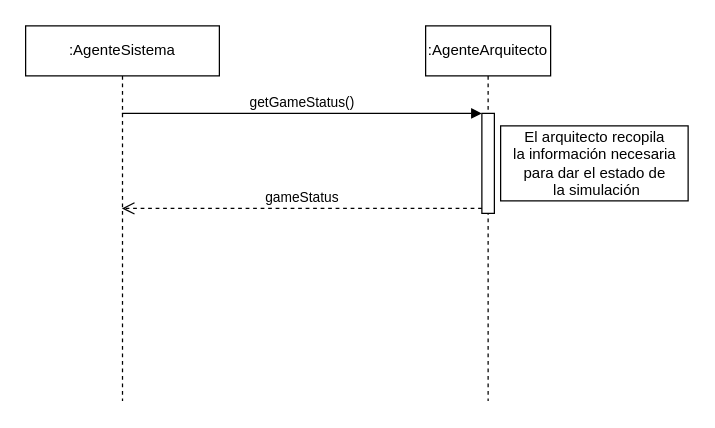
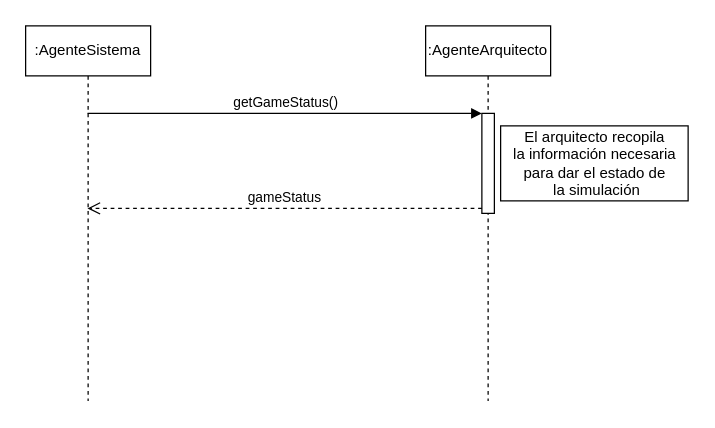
- <mxCell id="4" value=":AgenteSistema" style="shape=umlLifeline;perimeter=lifelinePerimeter;whiteSpace=wrap;html=1;container=1;collapsible=0;recursiveResize=0;outlineConnect=0;" vertex="1" parent="1"><mxGeometry x="20" y="20" width="155" height="300" as="geometry" /></mxCell>
+ <mxCell id="4" value=":AgenteSistema" style="shape=umlLifeline;perimeter=lifelinePerimeter;whiteSpace=wrap;html=1;container=1;collapsible=0;recursiveResize=0;outlineConnect=0;" vertex="1" parent="1"><mxGeometry x="20" y="20" width="100" height="300" as="geometry" /></mxCell>
